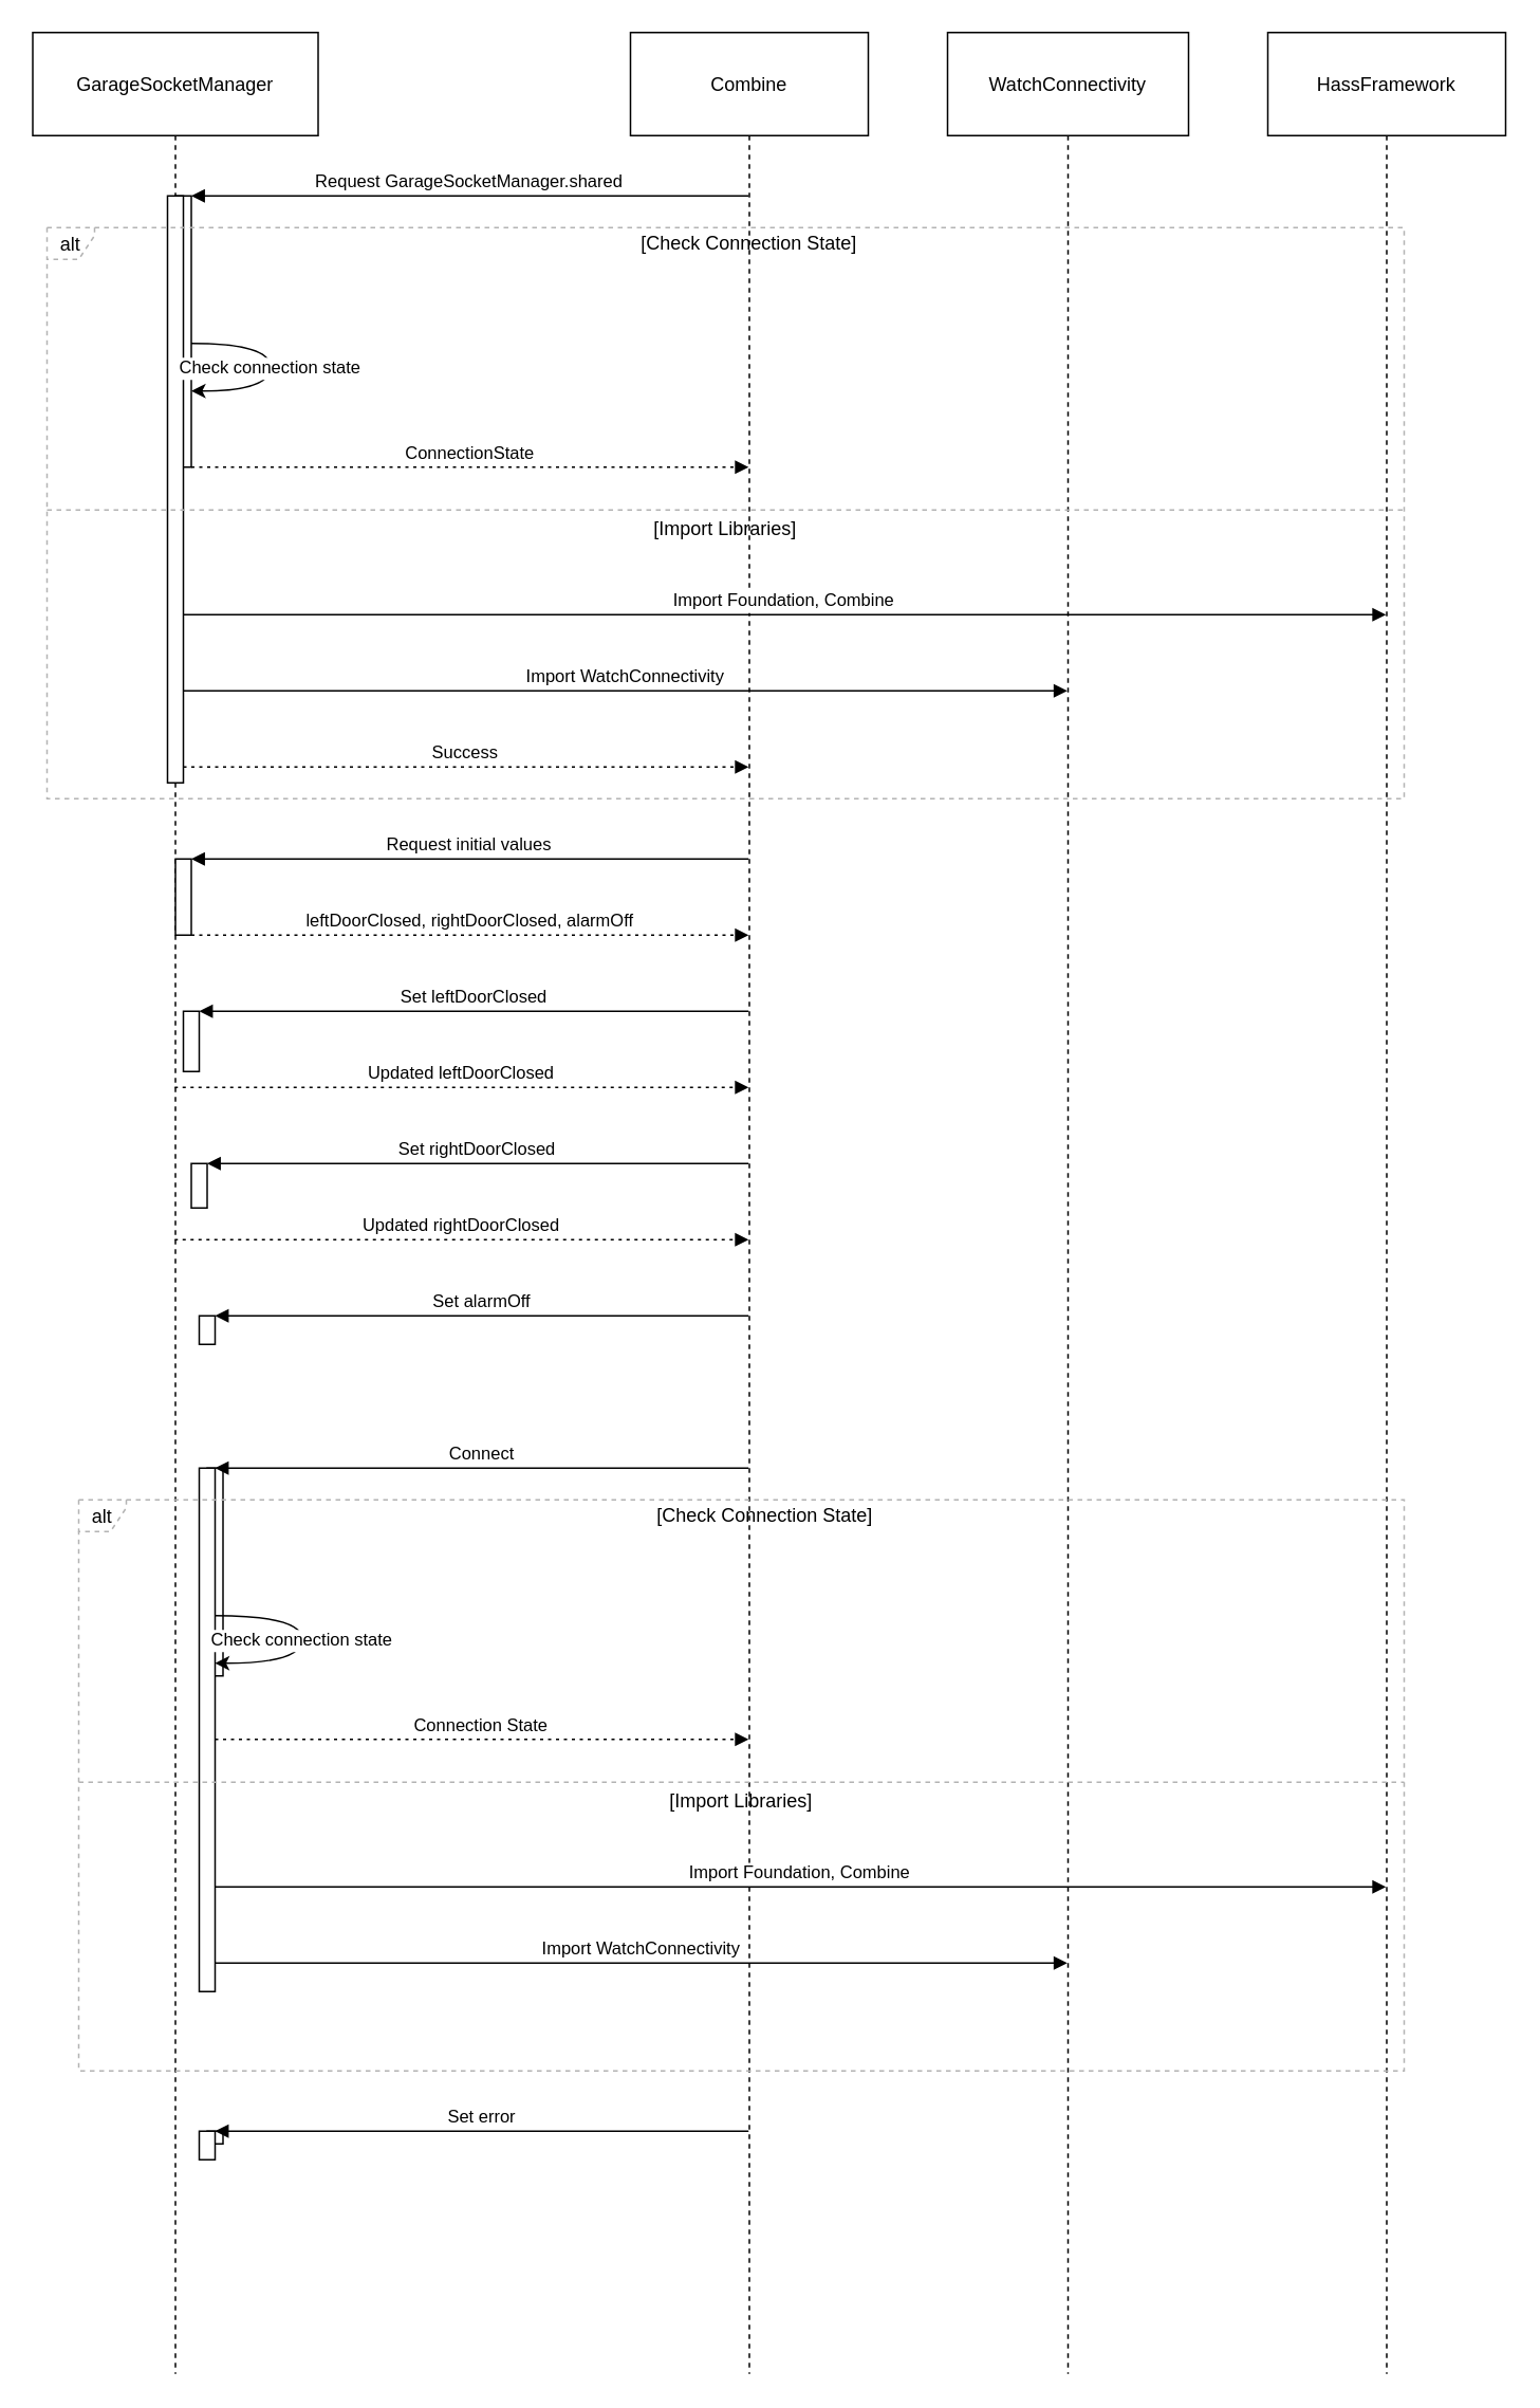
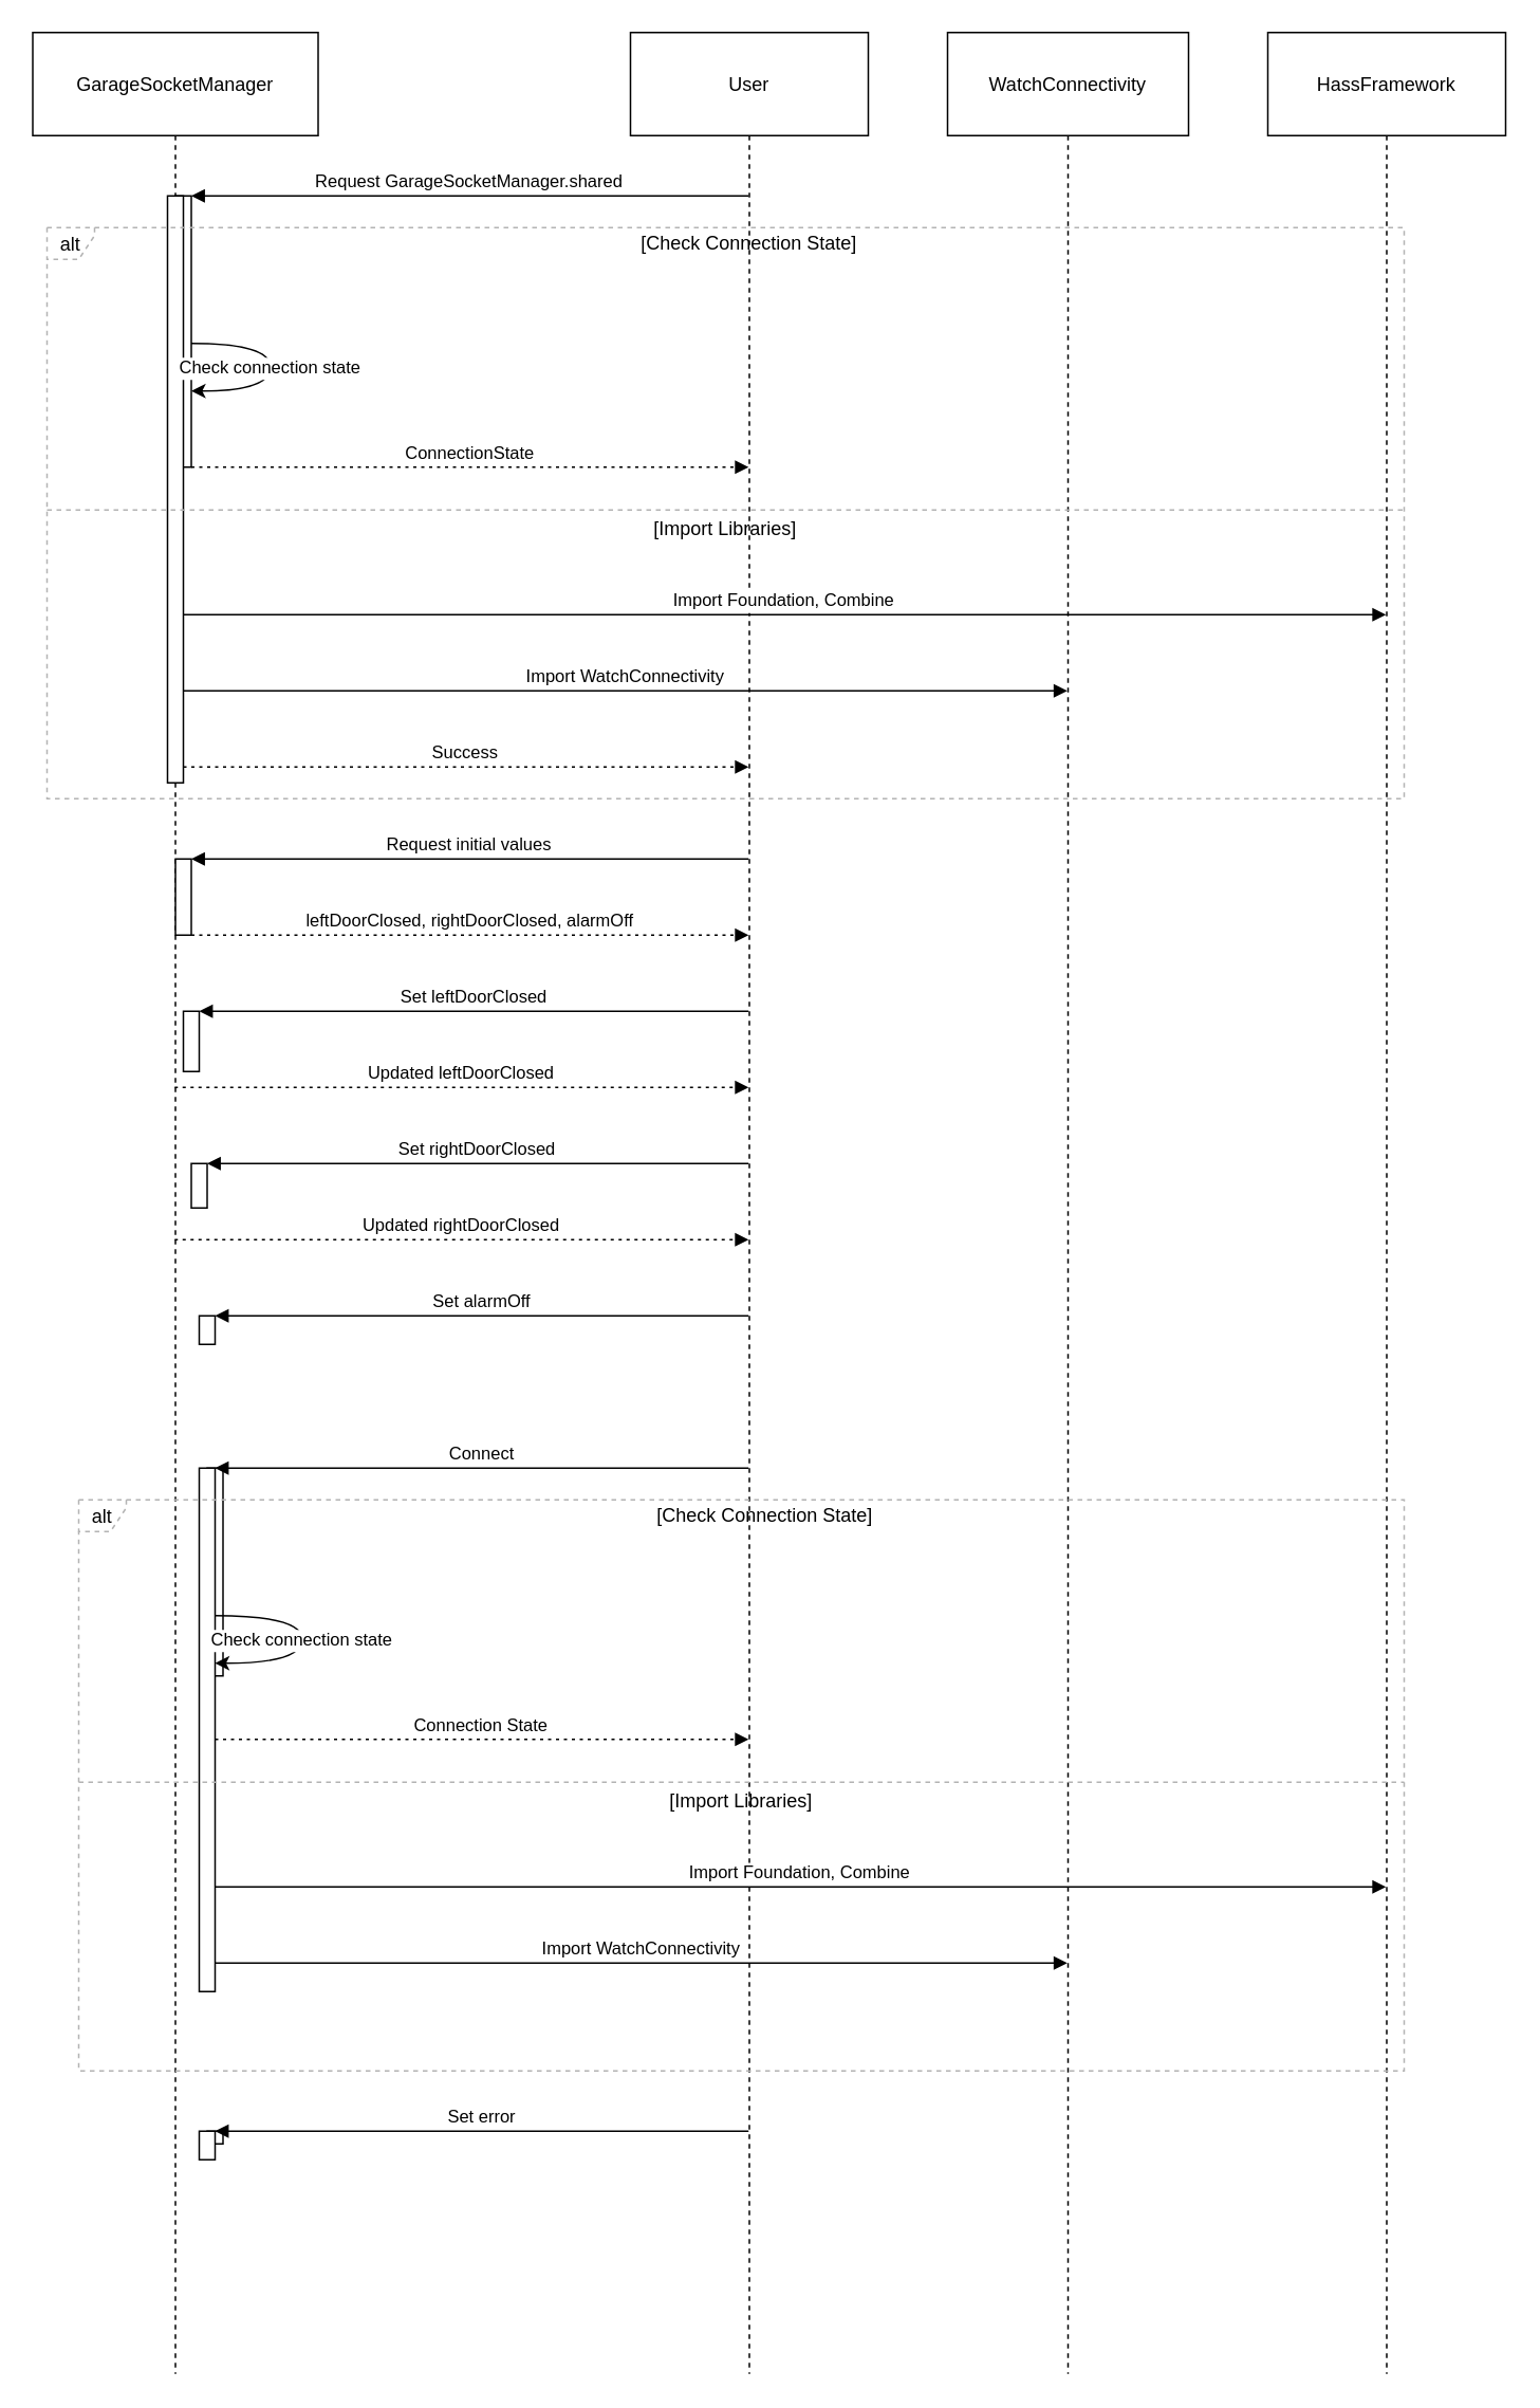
- <mxCell id="13" value="Combine" style="shape=umlLifeline;perimeter=lifelinePerimeter;whiteSpace=wrap;container=1;dropTarget=0;collapsible=0;recursiveResize=0;outlineConnect=0;portConstraint=eastwest;newEdgeStyle={&quot;edgeStyle&quot;:&quot;elbowEdgeStyle&quot;,&quot;elbow&quot;:&quot;vertical&quot;,&quot;curved&quot;:0,&quot;rounded&quot;:0};size=65;" vertex="1" parent="1"><mxGeometry x="397" width="150" height="1476" as="geometry" y="20" /></mxCell>
+ <mxCell id="13" value="User" style="shape=umlLifeline;perimeter=lifelinePerimeter;whiteSpace=wrap;container=1;dropTarget=0;collapsible=0;recursiveResize=0;outlineConnect=0;portConstraint=eastwest;newEdgeStyle={&quot;edgeStyle&quot;:&quot;elbowEdgeStyle&quot;,&quot;elbow&quot;:&quot;vertical&quot;,&quot;curved&quot;:0,&quot;rounded&quot;:0};size=65;" vertex="1" parent="1"><mxGeometry x="397" width="150" height="1476" as="geometry" y="20" /></mxCell>
